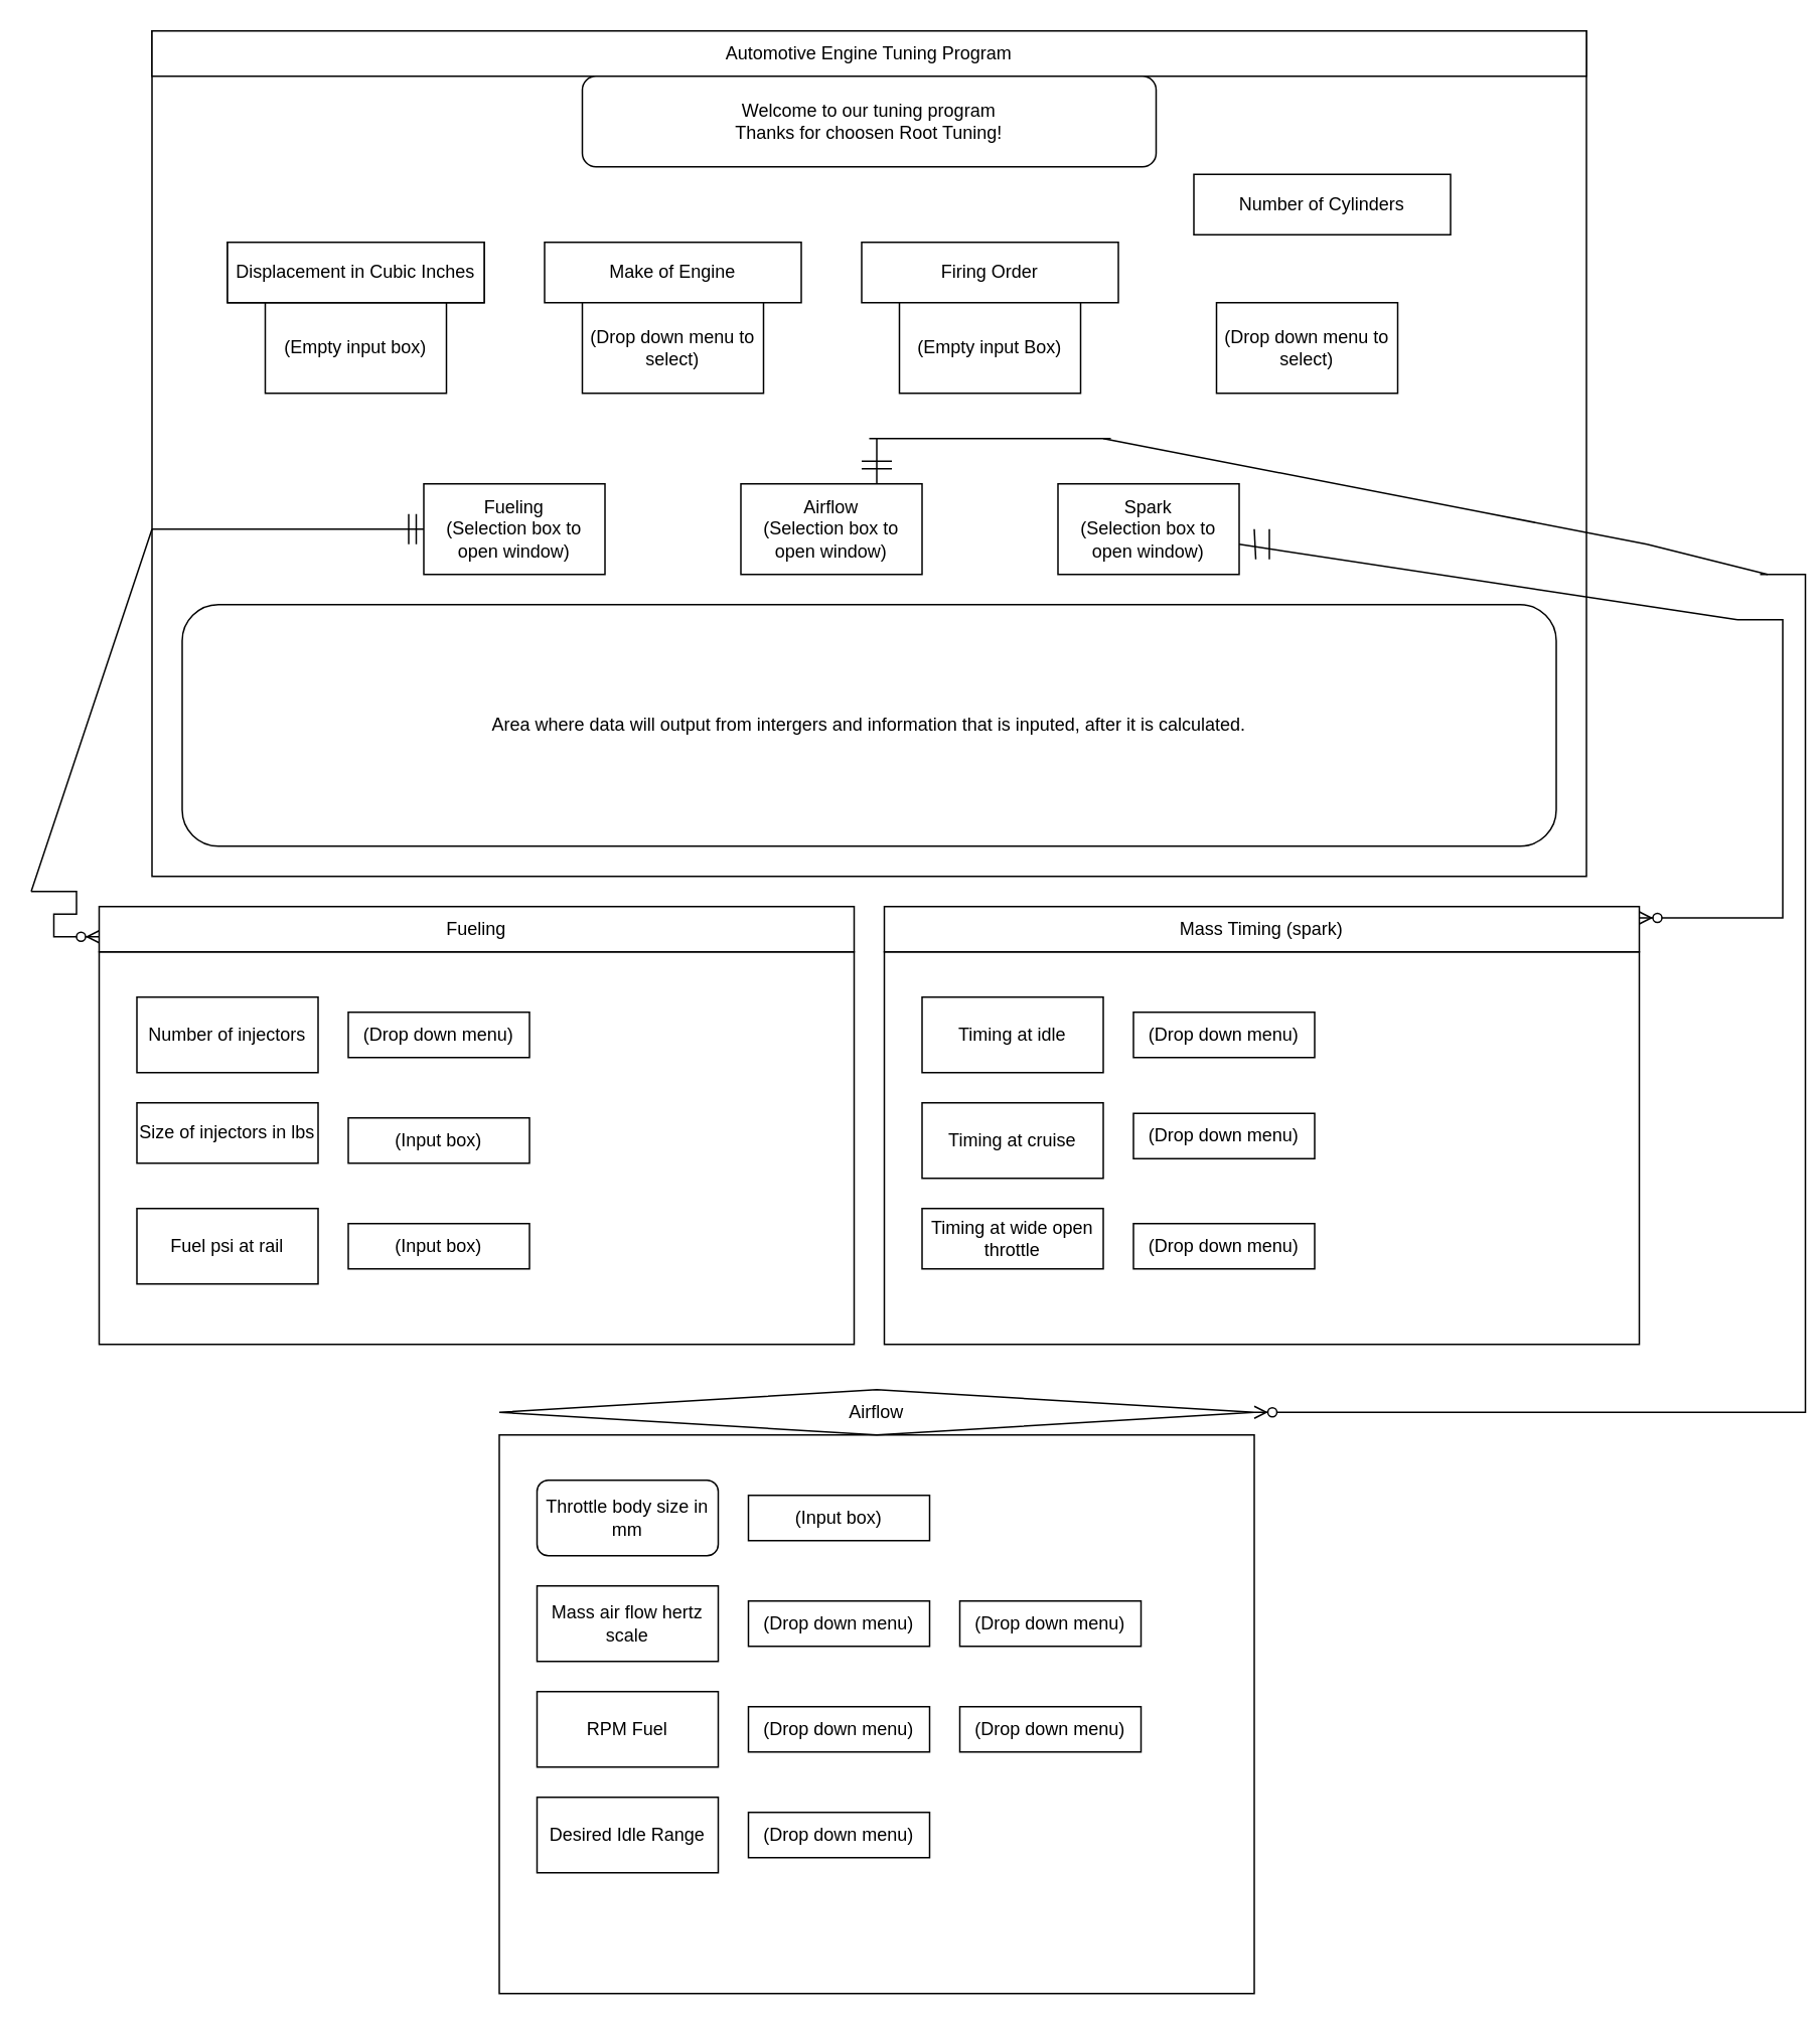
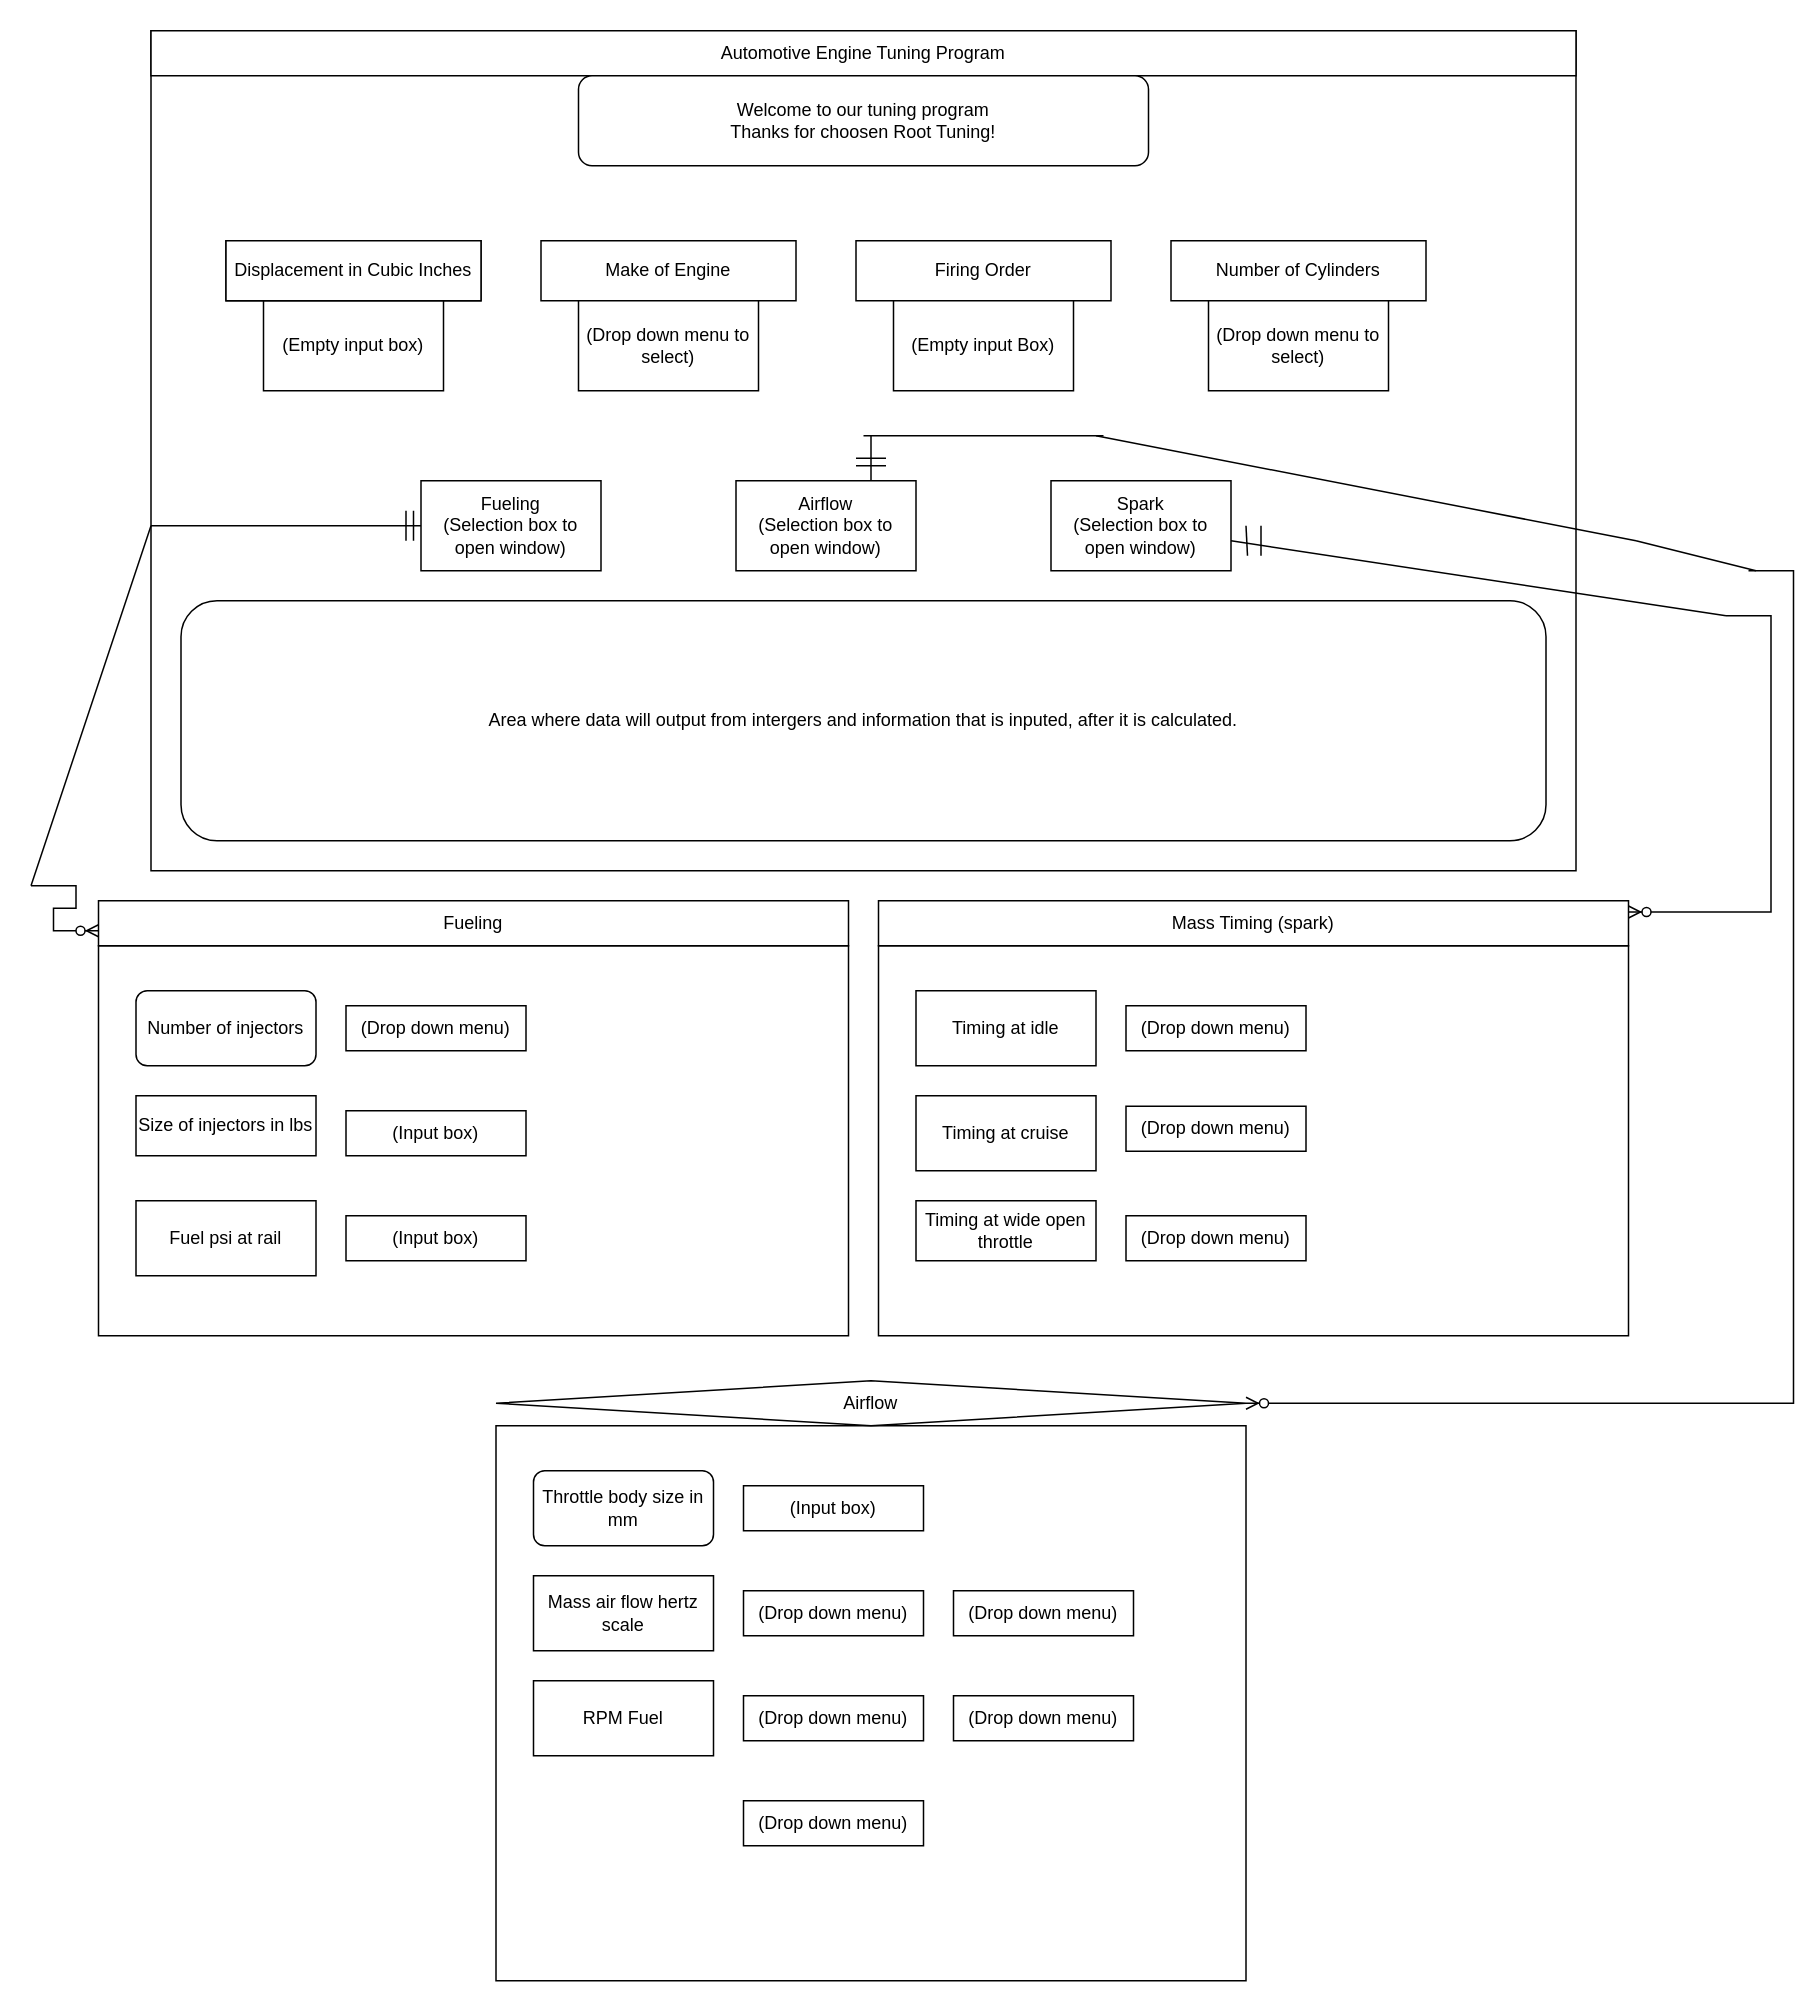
- <mxCell id="12" value="Number of Cylinders" style="rounded=0;whiteSpace=wrap;html=1;" vertex="1" parent="1"><mxGeometry x="790" y="115" width="170" height="40" as="geometry" /></mxCell>
+ <mxCell id="12" value="Number of Cylinders" style="rounded=0;whiteSpace=wrap;html=1;" vertex="1" parent="1"><mxGeometry x="780" y="160" width="170" height="40" as="geometry" /></mxCell>
- <mxCell id="20" value="Number of injectors" style="rounded=0;whiteSpace=wrap;html=1;" vertex="1" parent="1"><mxGeometry x="90" y="660" width="120" height="50" as="geometry" /></mxCell>
+ <mxCell id="20" value="Number of injectors" style="whiteSpace=wrap;html=1;rounded=1;" vertex="1" parent="1"><mxGeometry x="90" y="660" width="120" height="50" as="geometry" /></mxCell>
- <mxCell id="32" value="Desired Idle Range" style="rounded=0;whiteSpace=wrap;html=1;" vertex="1" parent="1"><mxGeometry x="355" y="1190" width="120" height="50" as="geometry" /></mxCell>
